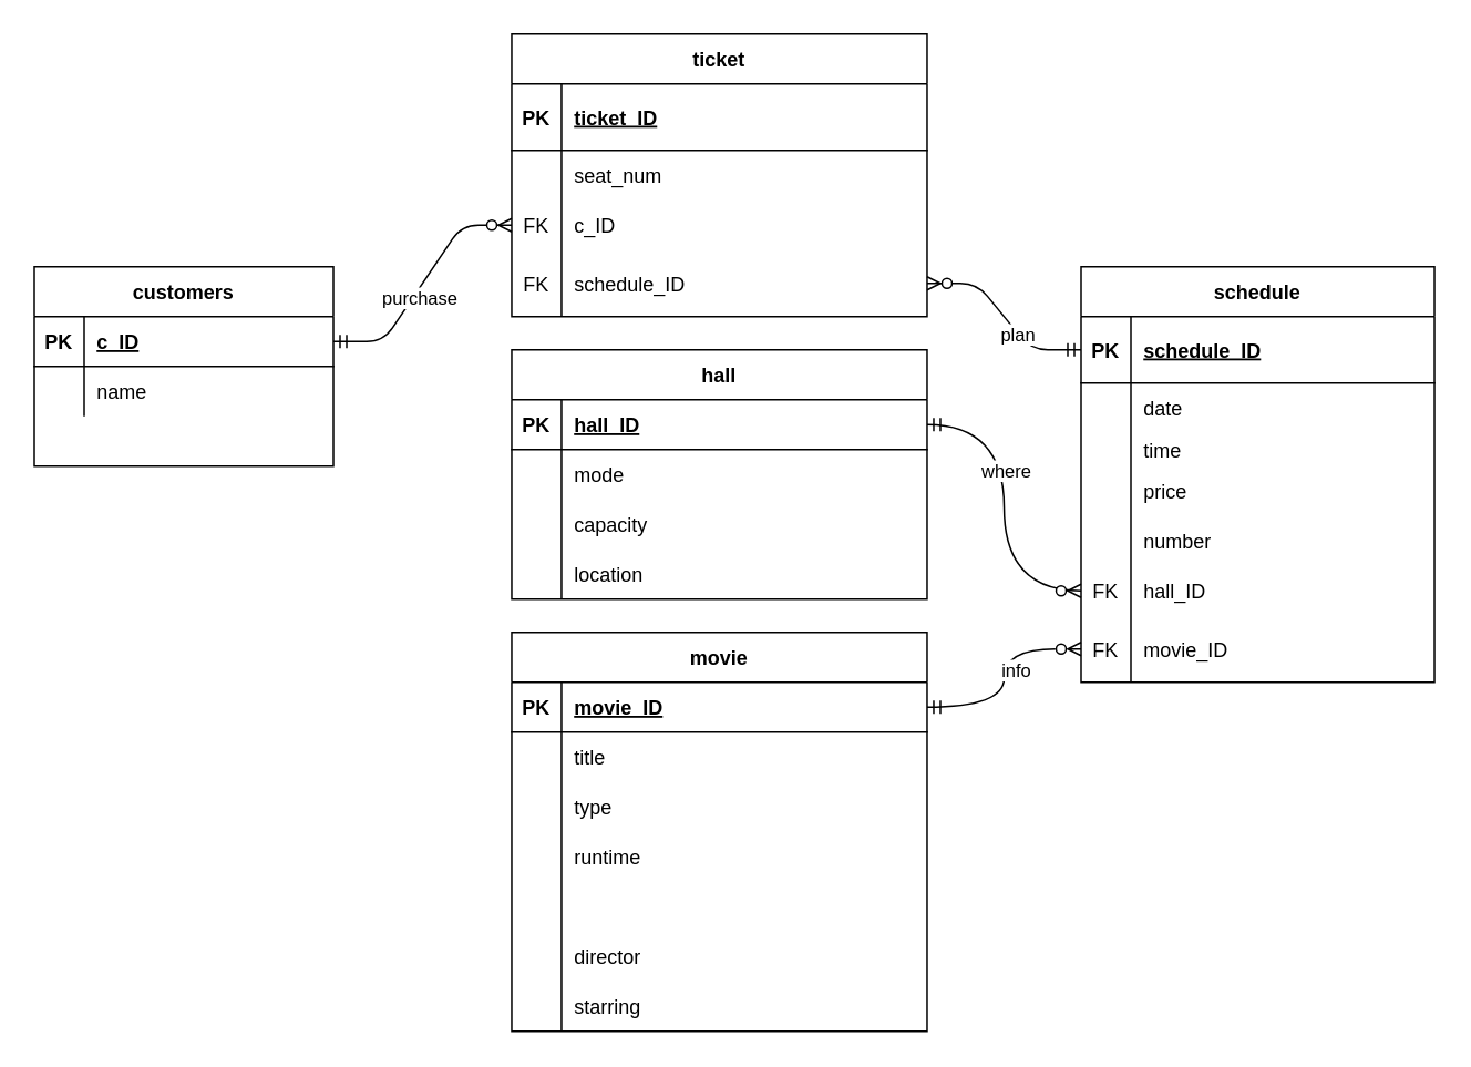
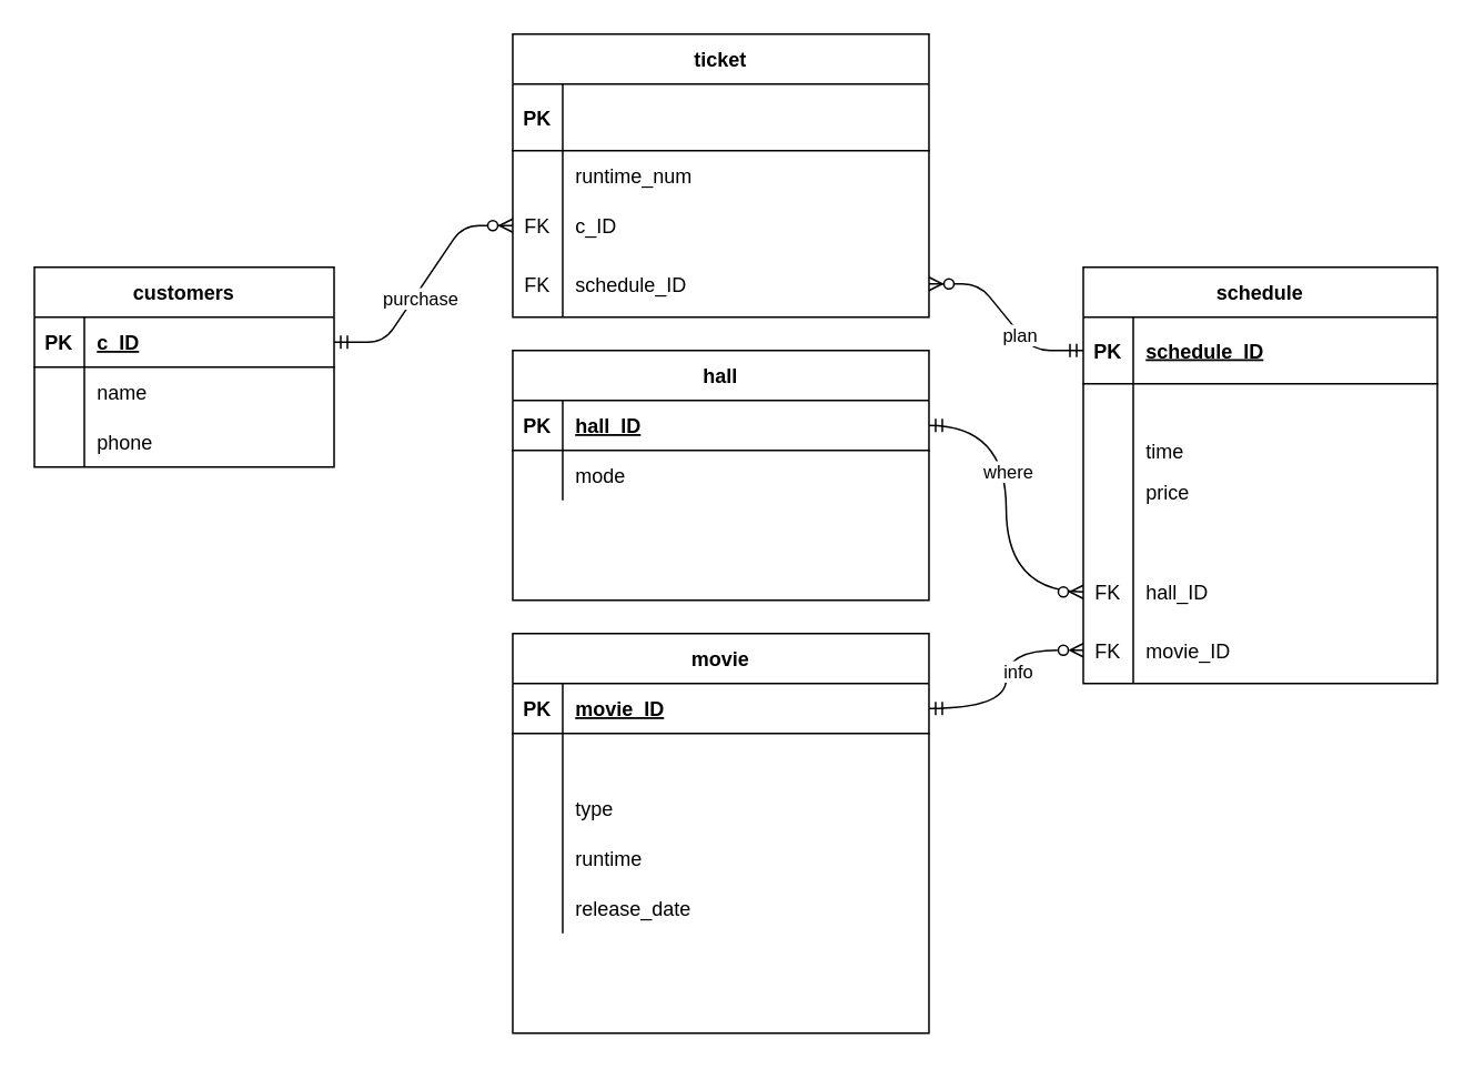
- <mxCell id="7" value="ticket_ID" style="shape=partialRectangle;overflow=hidden;connectable=0;fillColor=none;top=0;left=0;bottom=0;right=0;align=left;spacingLeft=6;fontStyle=5;" parent="5" vertex="1"><mxGeometry x="30" width="220" height="40" as="geometry"><mxRectangle width="220" height="40" as="alternateBounds" /></mxGeometry></mxCell>
- <mxCell id="10" value="seat_num" style="shape=partialRectangle;overflow=hidden;connectable=0;fillColor=none;top=0;left=0;bottom=0;right=0;align=left;spacingLeft=6;" vertex="1" parent="8"><mxGeometry x="30" width="220" height="30" as="geometry"><mxRectangle width="220" height="30" as="alternateBounds" /></mxGeometry></mxCell>
+ <mxCell id="10" value="runtime_num" style="shape=partialRectangle;overflow=hidden;connectable=0;fillColor=none;top=0;left=0;bottom=0;right=0;align=left;spacingLeft=6;" vertex="1" parent="8"><mxGeometry x="30" width="220" height="30" as="geometry"><mxRectangle width="220" height="30" as="alternateBounds" /></mxGeometry></mxCell>
- <mxCell id="33" value="date" style="shape=partialRectangle;overflow=hidden;connectable=0;fillColor=none;top=0;left=0;bottom=0;right=0;align=left;spacingLeft=6;" vertex="1" parent="31"><mxGeometry x="30" width="182.68" height="30" as="geometry"><mxRectangle width="182.68" height="30" as="alternateBounds" /></mxGeometry></mxCell>
+ <mxCell id="26" value="phone" style="shape=partialRectangle;overflow=hidden;connectable=0;fillColor=none;top=0;left=0;bottom=0;right=0;align=left;spacingLeft=6;" vertex="1" parent="24"><mxGeometry x="30" width="150" height="30" as="geometry"><mxRectangle width="150" height="30" as="alternateBounds" /></mxGeometry></mxCell>
- <mxCell id="60" value="capacity" style="shape=partialRectangle;overflow=hidden;connectable=0;fillColor=none;top=0;left=0;bottom=0;right=0;align=left;spacingLeft=6;" vertex="1" parent="58"><mxGeometry x="30" width="220" height="30" as="geometry"><mxRectangle width="220" height="30" as="alternateBounds" /></mxGeometry></mxCell>
- <mxCell id="42" value="number" style="shape=partialRectangle;overflow=hidden;connectable=0;fillColor=none;top=0;left=0;bottom=0;right=0;align=left;spacingLeft=6;" vertex="1" parent="40"><mxGeometry x="30" width="182.68" height="30" as="geometry"><mxRectangle width="182.68" height="30" as="alternateBounds" /></mxGeometry></mxCell>
- <mxCell id="63" value="location" style="shape=partialRectangle;overflow=hidden;connectable=0;fillColor=none;top=0;left=0;bottom=0;right=0;align=left;spacingLeft=6;" vertex="1" parent="61"><mxGeometry x="30" width="220" height="30" as="geometry"><mxRectangle width="220" height="30" as="alternateBounds" /></mxGeometry></mxCell>
- <mxCell id="72" value="title" style="shape=partialRectangle;overflow=hidden;connectable=0;fillColor=none;top=0;left=0;bottom=0;right=0;align=left;spacingLeft=6;" vertex="1" parent="70"><mxGeometry x="30" width="220" height="30" as="geometry"><mxRectangle width="220" height="30" as="alternateBounds" /></mxGeometry></mxCell>
+ <mxCell id="81" value="release_date" style="shape=partialRectangle;overflow=hidden;connectable=0;fillColor=none;top=0;left=0;bottom=0;right=0;align=left;spacingLeft=6;" vertex="1" parent="79"><mxGeometry x="30" width="220" height="30" as="geometry"><mxRectangle width="220" height="30" as="alternateBounds" /></mxGeometry></mxCell>
- <mxCell id="84" value="director" style="shape=partialRectangle;overflow=hidden;connectable=0;fillColor=none;top=0;left=0;bottom=0;right=0;align=left;spacingLeft=6;" vertex="1" parent="82"><mxGeometry x="30" width="220" height="30" as="geometry"><mxRectangle width="220" height="30" as="alternateBounds" /></mxGeometry></mxCell>
- <mxCell id="87" value="starring" style="shape=partialRectangle;overflow=hidden;connectable=0;fillColor=none;top=0;left=0;bottom=0;right=0;align=left;spacingLeft=6;" vertex="1" parent="85"><mxGeometry x="30" width="220" height="30" as="geometry"><mxRectangle width="220" height="30" as="alternateBounds" /></mxGeometry></mxCell>
